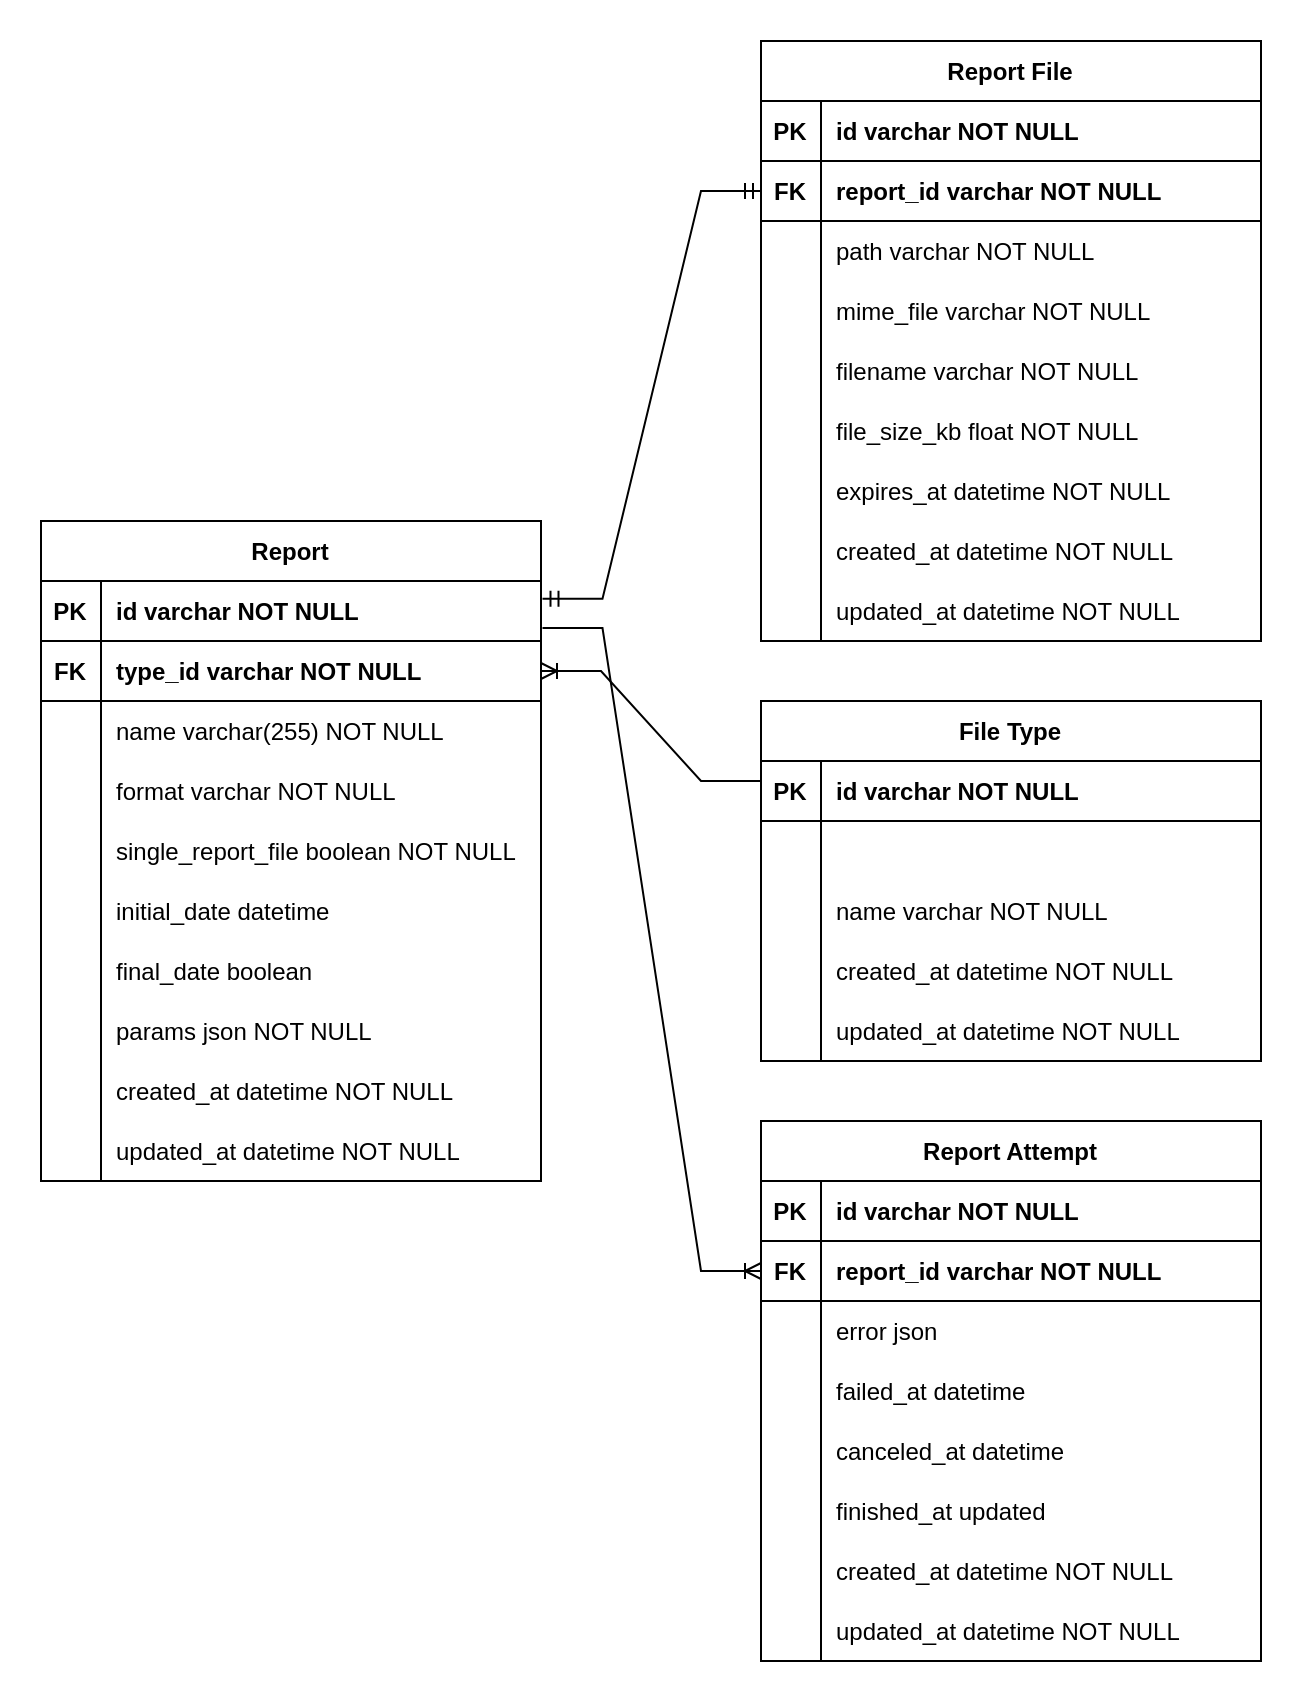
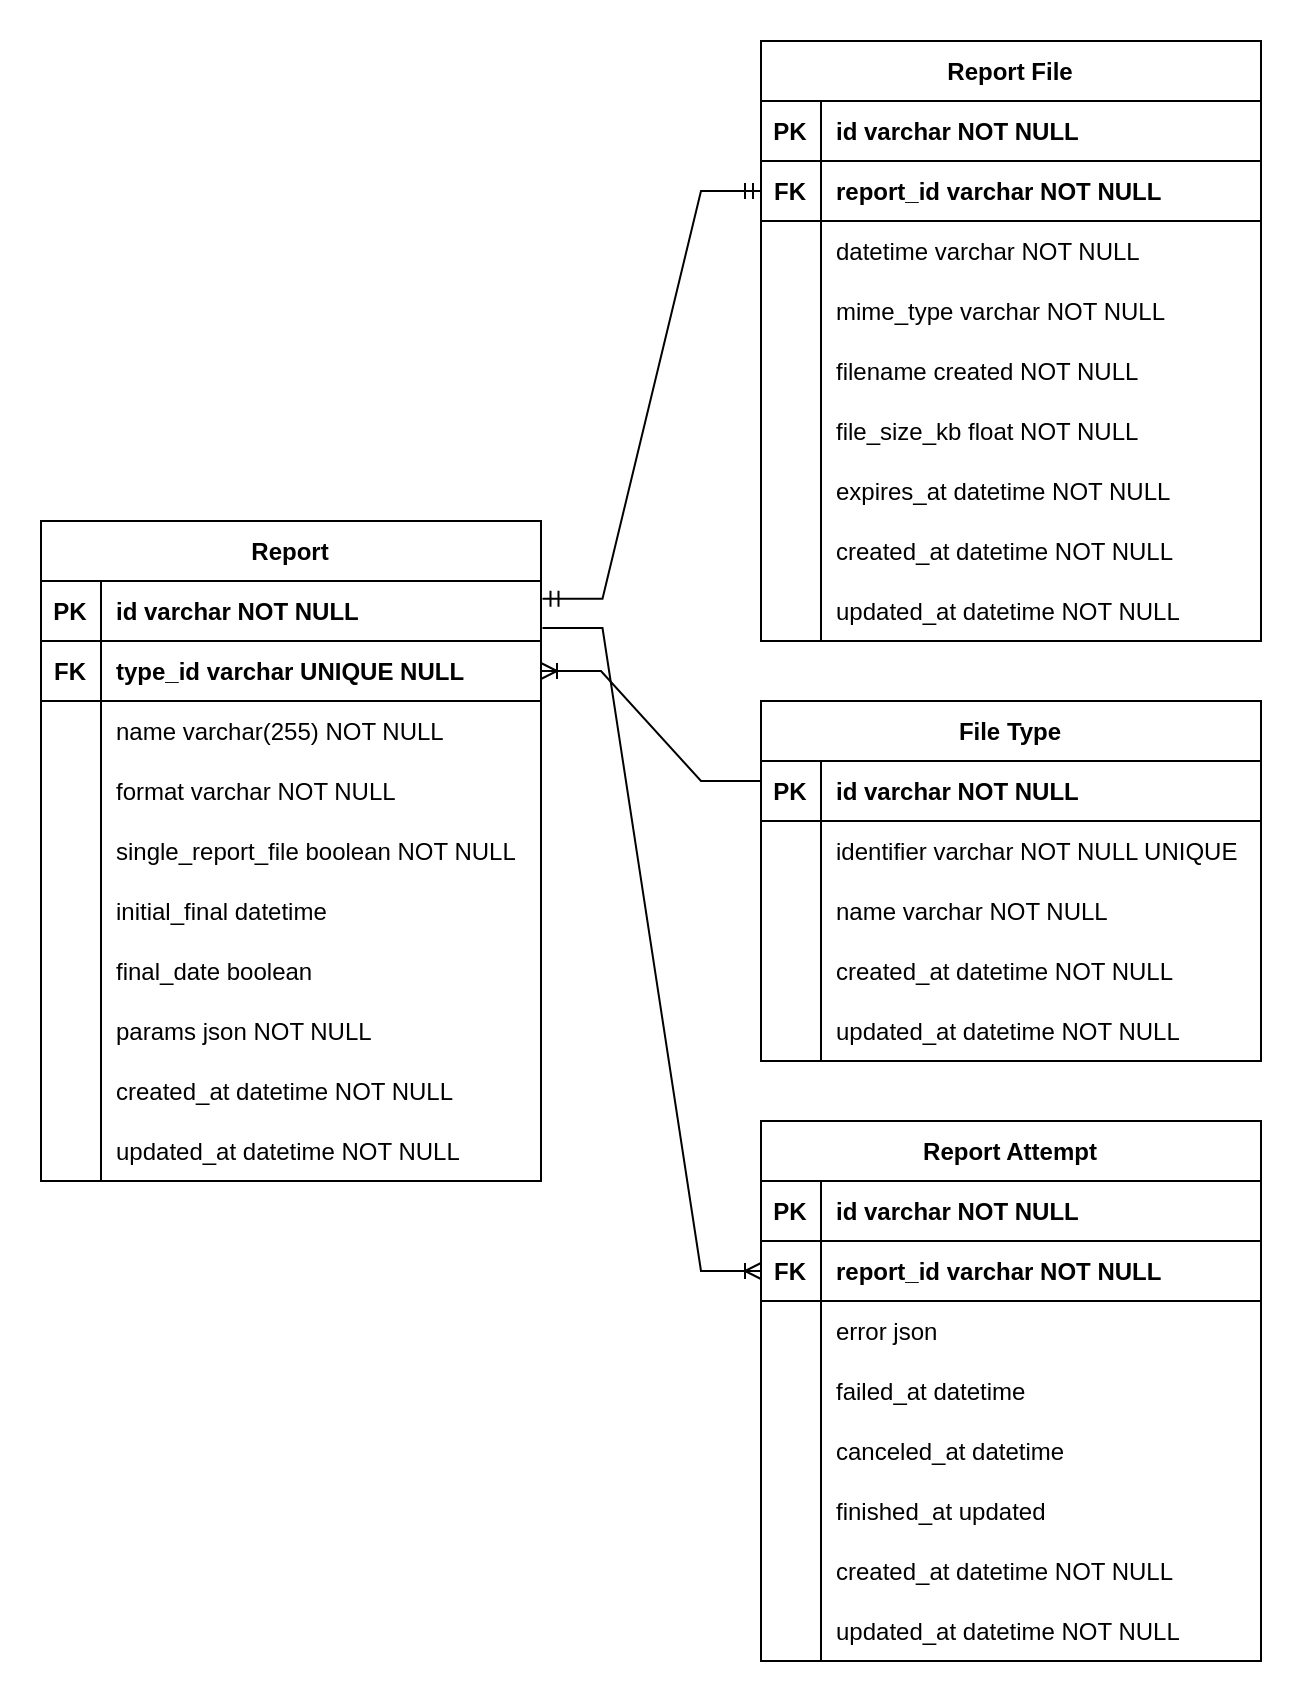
- <mxCell id="42" value="path varchar NOT NULL" style="shape=partialRectangle;overflow=hidden;connectable=0;fillColor=none;top=0;left=0;bottom=0;right=0;align=left;spacingLeft=6;" parent="40" vertex="1"><mxGeometry x="30" width="220" height="30" as="geometry"><mxRectangle width="220" height="30" as="alternateBounds" /></mxGeometry></mxCell>
+ <mxCell id="42" value="datetime varchar NOT NULL" style="shape=partialRectangle;overflow=hidden;connectable=0;fillColor=none;top=0;left=0;bottom=0;right=0;align=left;spacingLeft=6;" parent="40" vertex="1"><mxGeometry x="30" width="220" height="30" as="geometry"><mxRectangle width="220" height="30" as="alternateBounds" /></mxGeometry></mxCell>
- <mxCell id="45" value="mime_file varchar NOT NULL" style="shape=partialRectangle;overflow=hidden;connectable=0;fillColor=none;top=0;left=0;bottom=0;right=0;align=left;spacingLeft=6;" parent="43" vertex="1"><mxGeometry x="30" width="220" height="30" as="geometry"><mxRectangle width="220" height="30" as="alternateBounds" /></mxGeometry></mxCell>
+ <mxCell id="45" value="mime_type varchar NOT NULL" style="shape=partialRectangle;overflow=hidden;connectable=0;fillColor=none;top=0;left=0;bottom=0;right=0;align=left;spacingLeft=6;" parent="43" vertex="1"><mxGeometry x="30" width="220" height="30" as="geometry"><mxRectangle width="220" height="30" as="alternateBounds" /></mxGeometry></mxCell>
- <mxCell id="48" value="filename varchar NOT NULL" style="shape=partialRectangle;overflow=hidden;connectable=0;fillColor=none;top=0;left=0;bottom=0;right=0;align=left;spacingLeft=6;" parent="46" vertex="1"><mxGeometry x="30" width="220" height="30" as="geometry"><mxRectangle width="220" height="30" as="alternateBounds" /></mxGeometry></mxCell>
+ <mxCell id="48" value="filename created NOT NULL" style="shape=partialRectangle;overflow=hidden;connectable=0;fillColor=none;top=0;left=0;bottom=0;right=0;align=left;spacingLeft=6;" parent="46" vertex="1"><mxGeometry x="30" width="220" height="30" as="geometry"><mxRectangle width="220" height="30" as="alternateBounds" /></mxGeometry></mxCell>
- <mxCell id="8" value="type_id varchar NOT NULL " style="shape=partialRectangle;overflow=hidden;connectable=0;fillColor=none;top=0;left=0;bottom=0;right=0;align=left;spacingLeft=6;fontStyle=1;" parent="6" vertex="1"><mxGeometry x="30" width="220" height="30" as="geometry"><mxRectangle width="220" height="30" as="alternateBounds" /></mxGeometry></mxCell>
+ <mxCell id="8" value="type_id varchar UNIQUE NULL " style="shape=partialRectangle;overflow=hidden;connectable=0;fillColor=none;top=0;left=0;bottom=0;right=0;align=left;spacingLeft=6;fontStyle=1;" parent="6" vertex="1"><mxGeometry x="30" width="220" height="30" as="geometry"><mxRectangle width="220" height="30" as="alternateBounds" /></mxGeometry></mxCell>
+ <mxCell id="68" value="identifier varchar NOT NULL UNIQUE" style="shape=partialRectangle;overflow=hidden;connectable=0;fillColor=none;top=0;left=0;bottom=0;right=0;align=left;spacingLeft=6;" parent="66" vertex="1"><mxGeometry x="30" width="220" height="30" as="geometry"><mxRectangle width="220" height="30" as="alternateBounds" /></mxGeometry></mxCell>
- <mxCell id="20" value="initial_date datetime" style="shape=partialRectangle;overflow=hidden;connectable=0;fillColor=none;top=0;left=0;bottom=0;right=0;align=left;spacingLeft=6;" parent="18" vertex="1"><mxGeometry x="30" width="220" height="30" as="geometry"><mxRectangle width="220" height="30" as="alternateBounds" /></mxGeometry></mxCell>
+ <mxCell id="20" value="initial_final datetime" style="shape=partialRectangle;overflow=hidden;connectable=0;fillColor=none;top=0;left=0;bottom=0;right=0;align=left;spacingLeft=6;" parent="18" vertex="1"><mxGeometry x="30" width="220" height="30" as="geometry"><mxRectangle width="220" height="30" as="alternateBounds" /></mxGeometry></mxCell>
